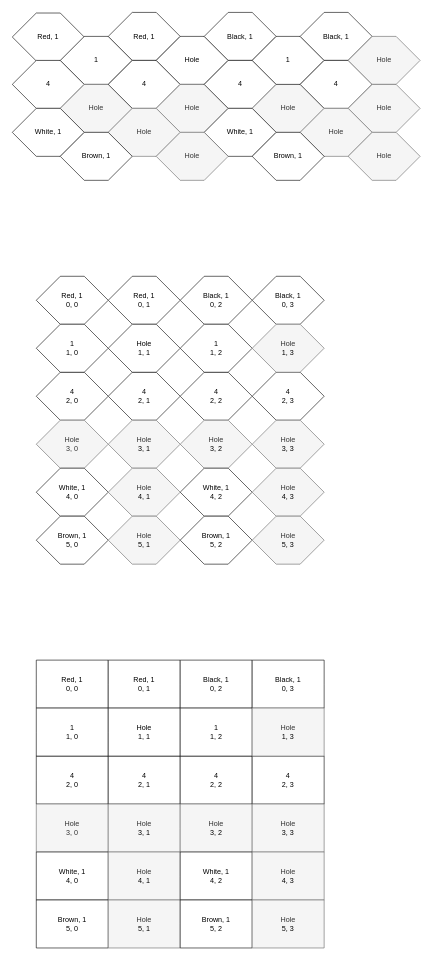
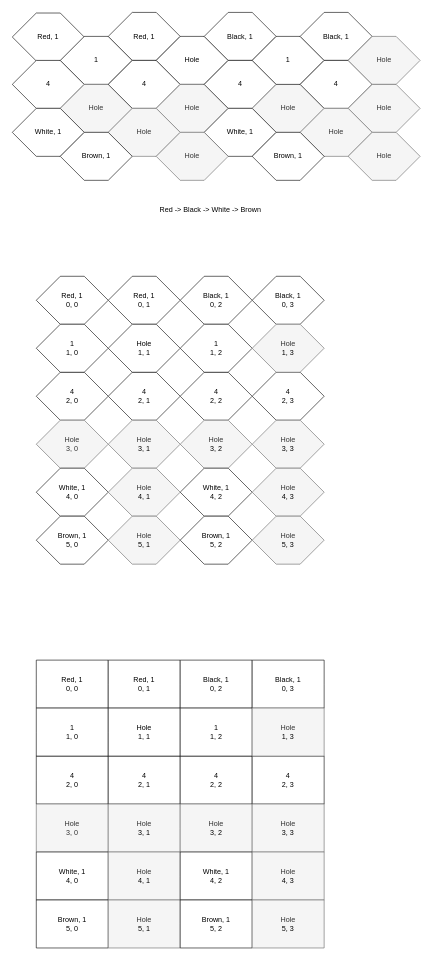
+ <mxCell id="26" value="Red -&amp;gt; Black -&amp;gt; White -&amp;gt; Brown" style="text;html=1;align=center;verticalAlign=middle;resizable=0;points=[];autosize=1;" vertex="1" parent="1"><mxGeometry x="260" y="340" width="180" height="20" as="geometry" /></mxCell>
